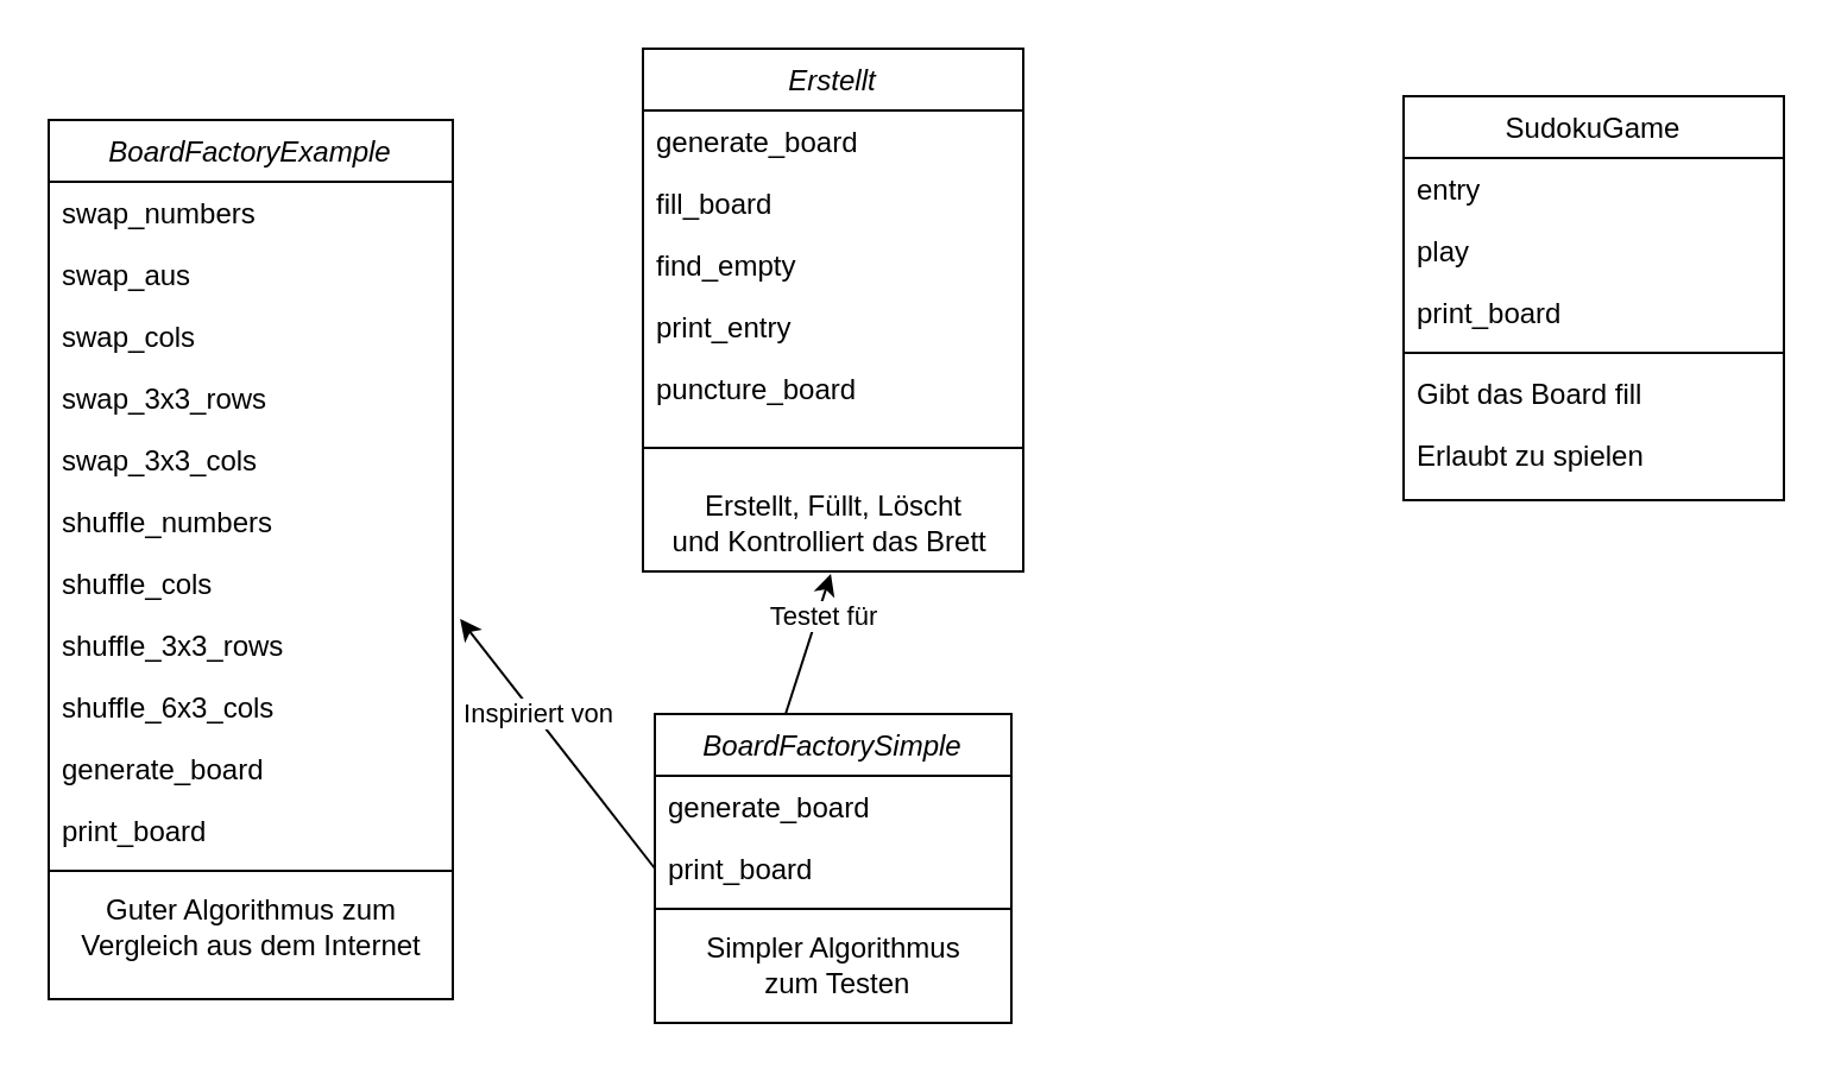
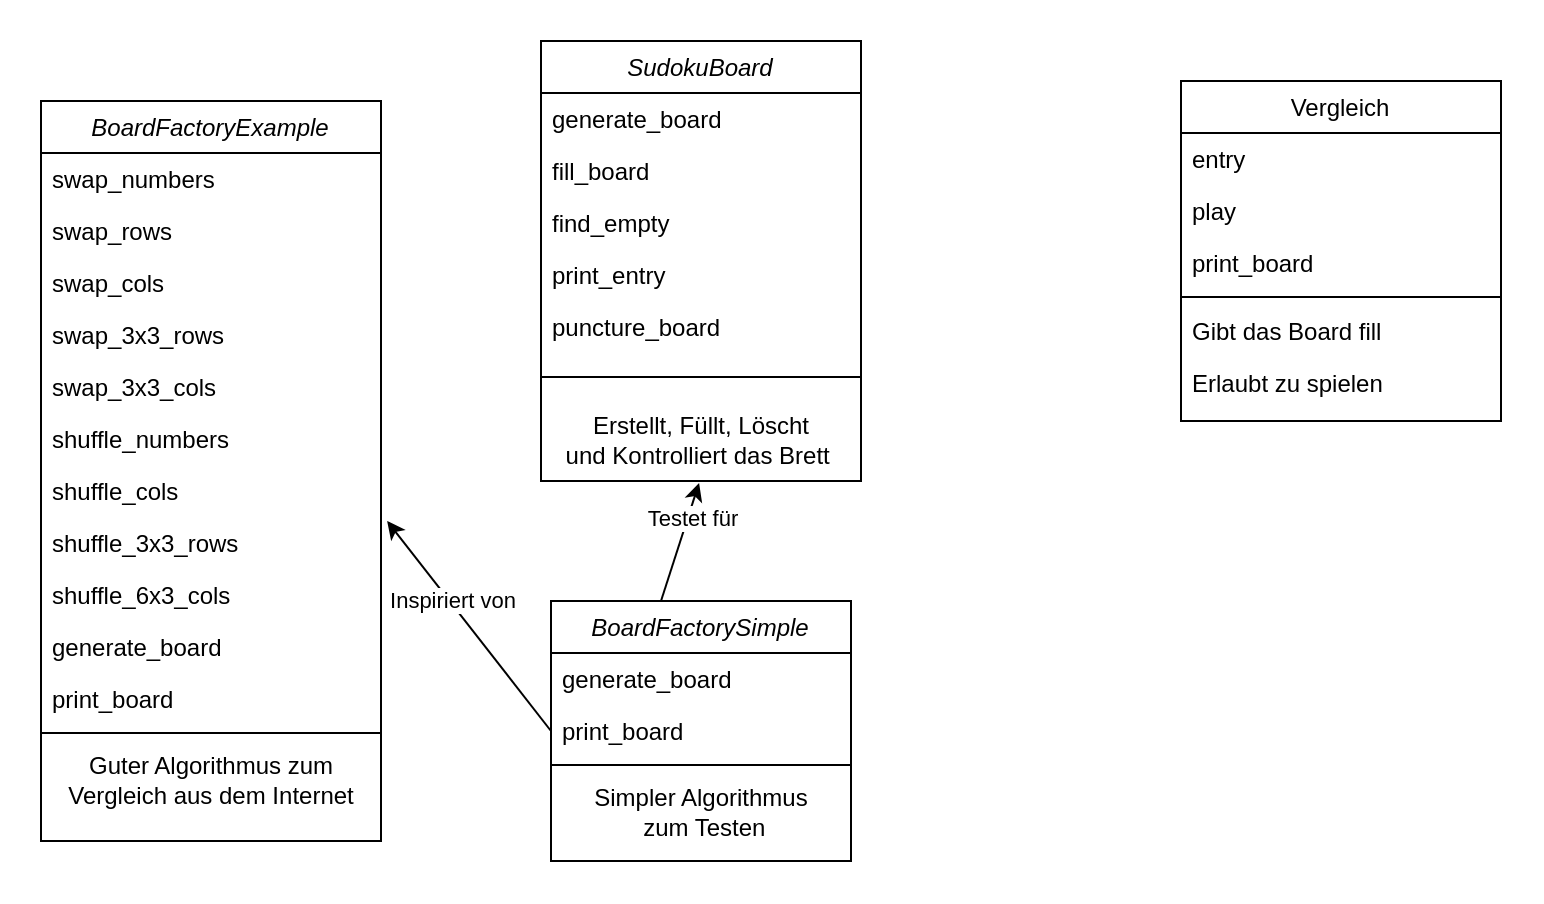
- <mxCell id="2" value="Erstellt" style="swimlane;fontStyle=2;align=center;verticalAlign=top;childLayout=stackLayout;horizontal=1;startSize=26;horizontalStack=0;resizeParent=1;resizeLast=0;collapsible=1;marginBottom=0;rounded=0;shadow=0;strokeWidth=1;" parent="1" vertex="1"><mxGeometry x="270" y="20" width="160" height="220" as="geometry"><mxRectangle x="230" y="140" width="160" height="26" as="alternateBounds" /></mxGeometry></mxCell>
+ <mxCell id="2" value="SudokuBoard" style="swimlane;fontStyle=2;align=center;verticalAlign=top;childLayout=stackLayout;horizontal=1;startSize=26;horizontalStack=0;resizeParent=1;resizeLast=0;collapsible=1;marginBottom=0;rounded=0;shadow=0;strokeWidth=1;" parent="1" vertex="1"><mxGeometry x="270" y="20" width="160" height="220" as="geometry"><mxRectangle x="230" y="140" width="160" height="26" as="alternateBounds" /></mxGeometry></mxCell>
- <mxCell id="10" value="SudokuGame" style="swimlane;fontStyle=0;align=center;verticalAlign=top;childLayout=stackLayout;horizontal=1;startSize=26;horizontalStack=0;resizeParent=1;resizeLast=0;collapsible=1;marginBottom=0;rounded=0;shadow=0;strokeWidth=1;" parent="1" vertex="1"><mxGeometry x="590" y="40" width="160" height="170" as="geometry"><mxRectangle x="550" y="140" width="160" height="26" as="alternateBounds" /></mxGeometry></mxCell>
+ <mxCell id="10" value="Vergleich" style="swimlane;fontStyle=0;align=center;verticalAlign=top;childLayout=stackLayout;horizontal=1;startSize=26;horizontalStack=0;resizeParent=1;resizeLast=0;collapsible=1;marginBottom=0;rounded=0;shadow=0;strokeWidth=1;" parent="1" vertex="1"><mxGeometry x="590" y="40" width="160" height="170" as="geometry"><mxRectangle x="550" y="140" width="160" height="26" as="alternateBounds" /></mxGeometry></mxCell>
- <mxCell id="19" value="swap_aus" style="text;align=left;verticalAlign=top;spacingLeft=4;spacingRight=4;overflow=hidden;rotatable=0;points=[[0,0.5],[1,0.5]];portConstraint=eastwest;rounded=0;shadow=0;html=0;" vertex="1" parent="17"><mxGeometry y="52" width="170" height="26" as="geometry" /></mxCell>
+ <mxCell id="19" value="swap_rows" style="text;align=left;verticalAlign=top;spacingLeft=4;spacingRight=4;overflow=hidden;rotatable=0;points=[[0,0.5],[1,0.5]];portConstraint=eastwest;rounded=0;shadow=0;html=0;" vertex="1" parent="17"><mxGeometry y="52" width="170" height="26" as="geometry" /></mxCell>
